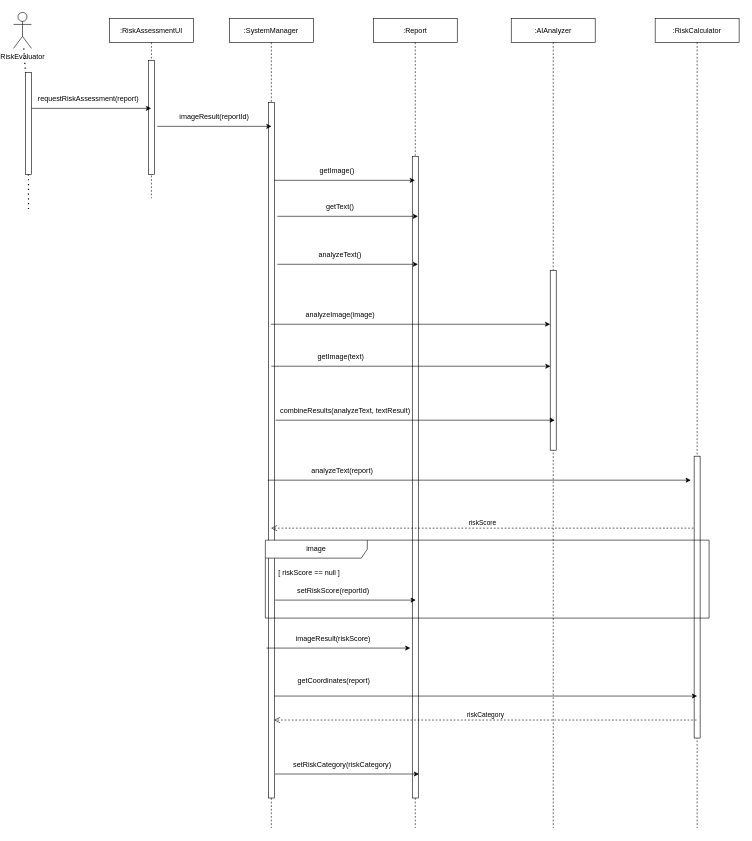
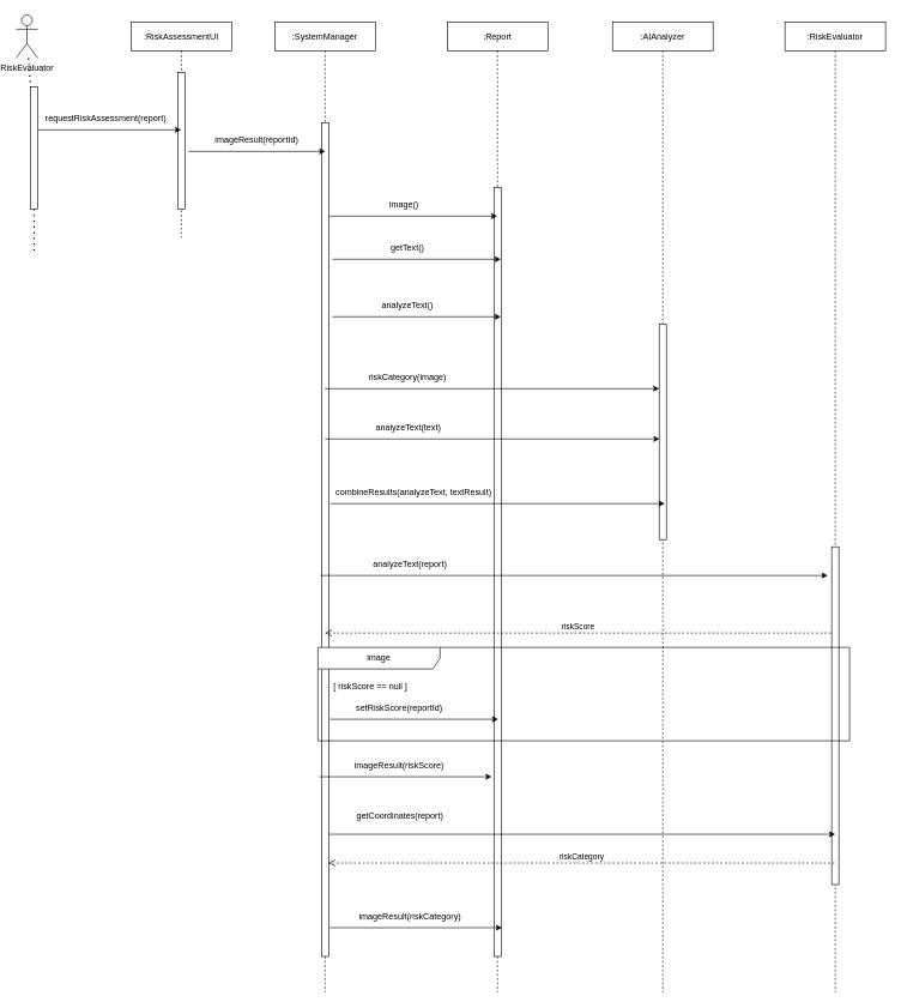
- <mxCell id="11" value=":RiskCalculator" style="shape=umlLifeline;perimeter=lifelinePerimeter;whiteSpace=wrap;html=1;container=0;dropTarget=0;collapsible=0;recursiveResize=0;outlineConnect=0;portConstraint=eastwest;newEdgeStyle={&quot;edgeStyle&quot;:&quot;elbowEdgeStyle&quot;,&quot;elbow&quot;:&quot;vertical&quot;,&quot;curved&quot;:0,&quot;rounded&quot;:0};" vertex="1" parent="1"><mxGeometry x="1090" y="30" width="140" height="1350" as="geometry" /></mxCell>
+ <mxCell id="11" value=":RiskEvaluator" style="shape=umlLifeline;perimeter=lifelinePerimeter;whiteSpace=wrap;html=1;container=0;dropTarget=0;collapsible=0;recursiveResize=0;outlineConnect=0;portConstraint=eastwest;newEdgeStyle={&quot;edgeStyle&quot;:&quot;elbowEdgeStyle&quot;,&quot;elbow&quot;:&quot;vertical&quot;,&quot;curved&quot;:0,&quot;rounded&quot;:0};" vertex="1" parent="1"><mxGeometry x="1090" y="30" width="140" height="1350" as="geometry" /></mxCell>
- <mxCell id="21" value="getImage()" style="text;html=1;align=center;verticalAlign=middle;whiteSpace=wrap;rounded=0;" vertex="1" parent="1"><mxGeometry x="500" y="270" width="120" height="30" as="geometry" /></mxCell>
+ <mxCell id="21" value="image()" style="text;html=1;align=center;verticalAlign=middle;whiteSpace=wrap;rounded=0;" vertex="1" parent="1"><mxGeometry x="500" y="270" width="120" height="30" as="geometry" /></mxCell>
- <mxCell id="27" value="analyzeImage(image)" style="text;html=1;align=center;verticalAlign=middle;whiteSpace=wrap;rounded=0;" vertex="1" parent="1"><mxGeometry x="505" y="510" width="120" height="30" as="geometry" /></mxCell>
+ <mxCell id="27" value="riskCategory(image)" style="text;html=1;align=center;verticalAlign=middle;whiteSpace=wrap;rounded=0;" vertex="1" parent="1"><mxGeometry x="505" y="510" width="120" height="30" as="geometry" /></mxCell>
- <mxCell id="29" value="getImage(text)" style="text;html=1;align=center;verticalAlign=middle;whiteSpace=wrap;rounded=0;" vertex="1" parent="1"><mxGeometry x="505.5" y="580" width="120" height="30" as="geometry" /></mxCell>
+ <mxCell id="29" value="analyzeText(text)" style="text;html=1;align=center;verticalAlign=middle;whiteSpace=wrap;rounded=0;" vertex="1" parent="1"><mxGeometry x="505.5" y="580" width="120" height="30" as="geometry" /></mxCell>
- <mxCell id="41" value="setRiskCategory(riskCategory)" style="text;html=1;align=center;verticalAlign=middle;whiteSpace=wrap;rounded=0;" vertex="1" parent="1"><mxGeometry x="454.5" y="1260" width="227.25" height="30" as="geometry" /></mxCell>
+ <mxCell id="41" value="imageResult(riskCategory)" style="text;html=1;align=center;verticalAlign=middle;whiteSpace=wrap;rounded=0;" vertex="1" parent="1"><mxGeometry x="454.5" y="1260" width="227.25" height="30" as="geometry" /></mxCell>
